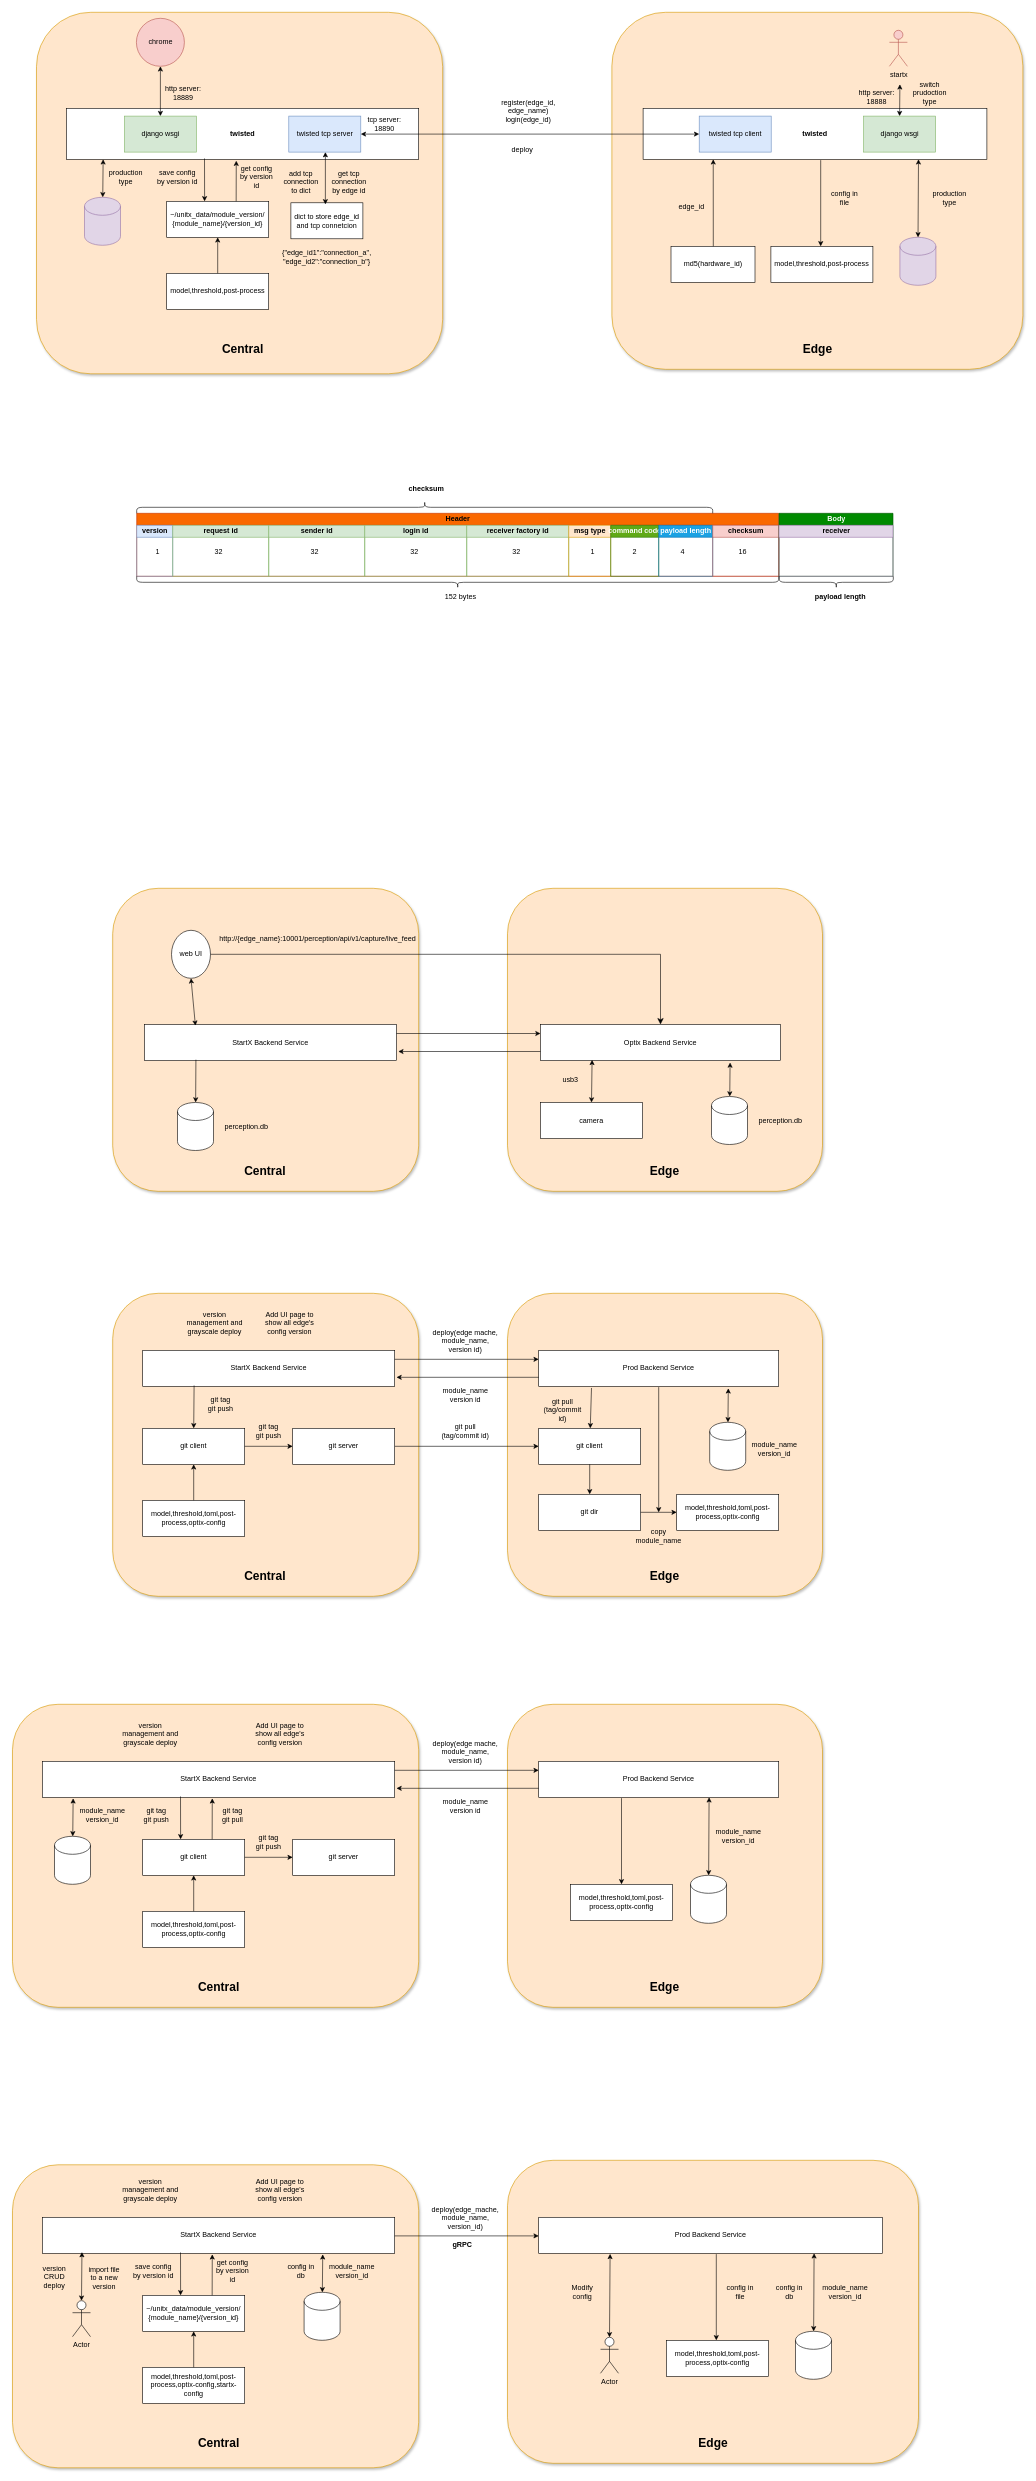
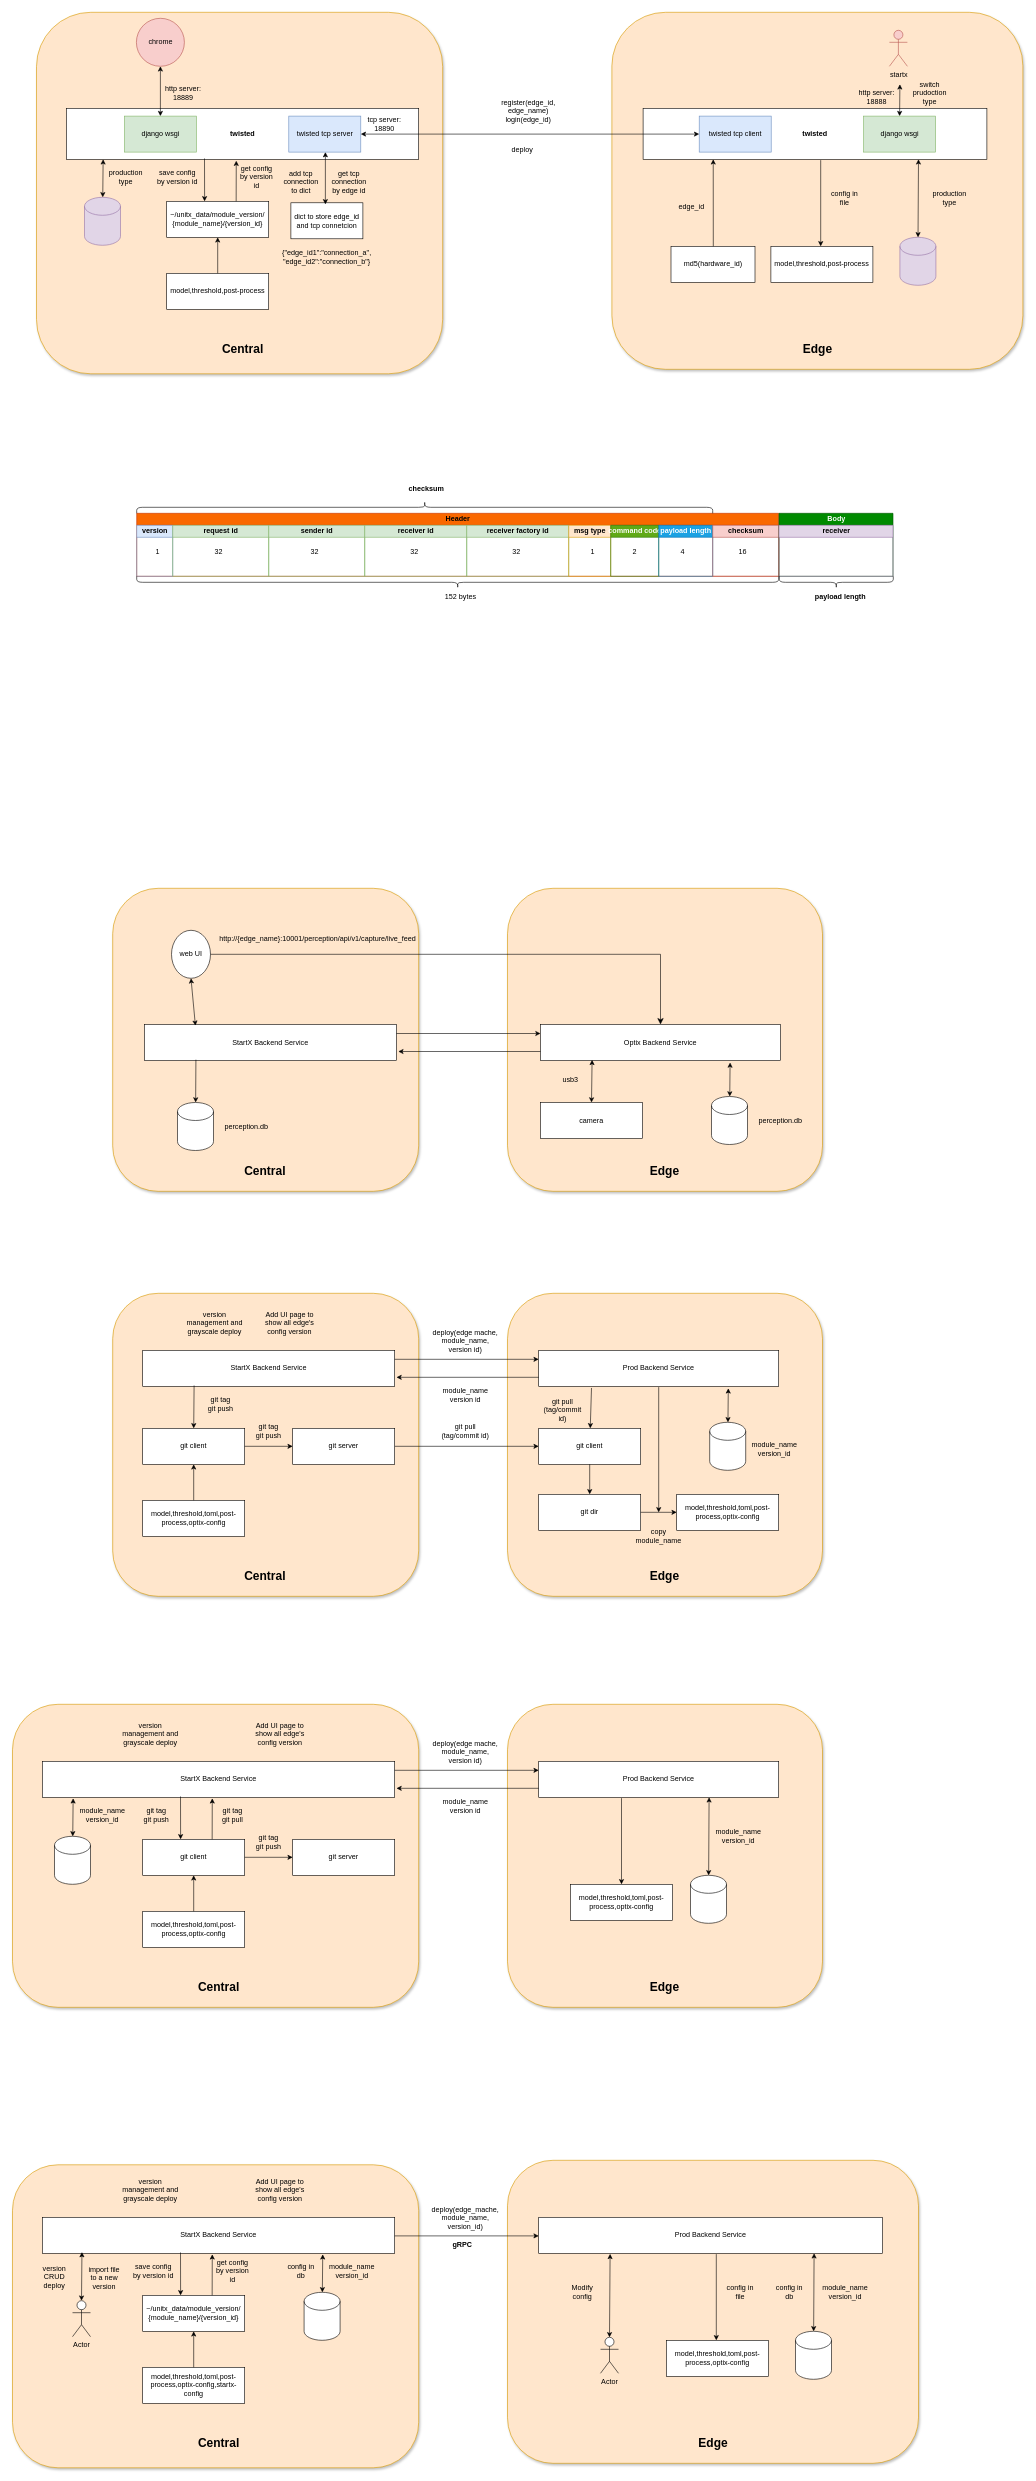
- <mxCell id="169" value="login id" style="swimlane;startSize=20;html=1;fillColor=#d5e8d4;strokeColor=#82b366;" parent="162" vertex="1"><mxGeometry x="380" y="20" width="170" height="85" as="geometry" /></mxCell>
+ <mxCell id="169" value="receiver id" style="swimlane;startSize=20;html=1;fillColor=#d5e8d4;strokeColor=#82b366;" parent="162" vertex="1"><mxGeometry x="380" y="20" width="170" height="85" as="geometry" /></mxCell>
